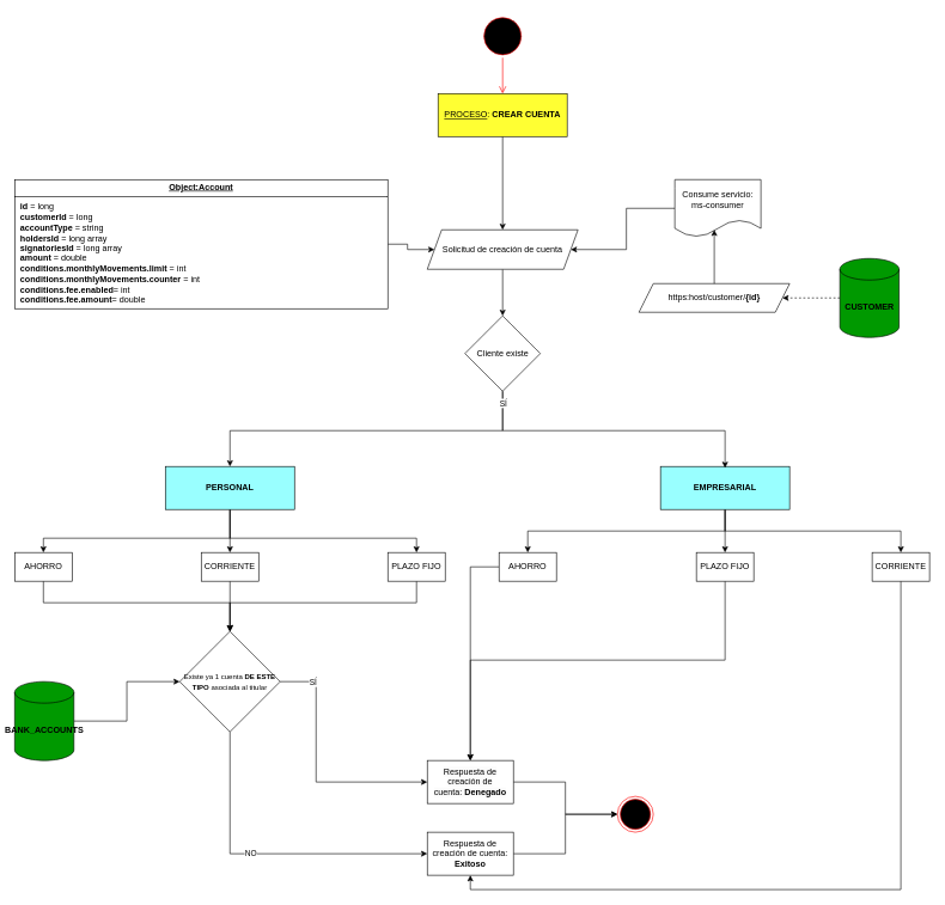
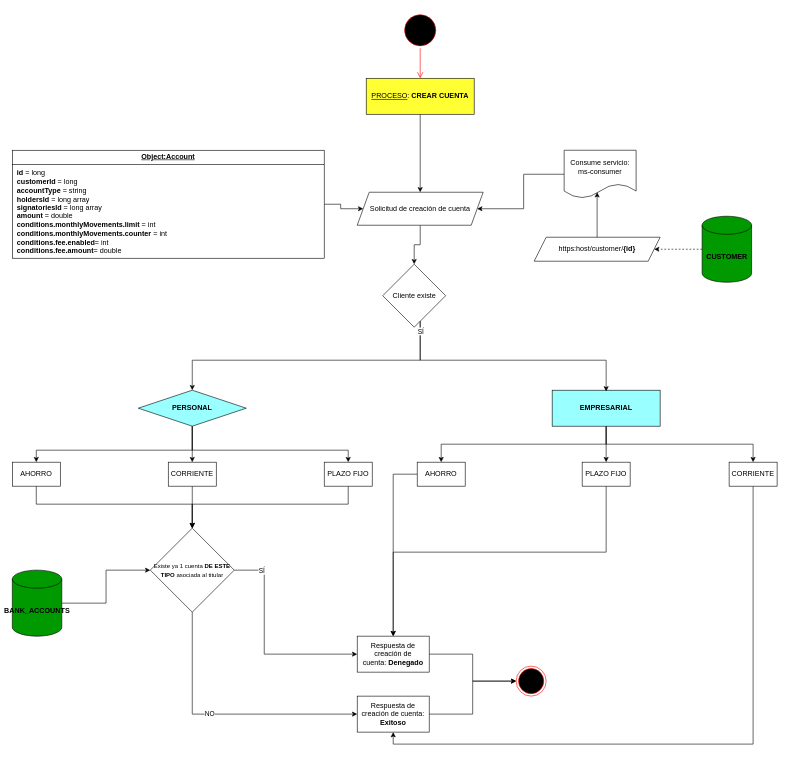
- <mxCell id="31" value="Cliente existe" style="rhombus;whiteSpace=wrap;html=1;" vertex="1" parent="1"><mxGeometry x="647.5" y="440" width="105" height="105" as="geometry" /></mxCell>
+ <mxCell id="31" value="Cliente existe" style="rhombus;whiteSpace=wrap;html=1;" vertex="1" parent="1"><mxGeometry x="637.5" y="440" width="105" height="105" as="geometry" /></mxCell>
- <mxCell id="5" value="&lt;b style=&quot;&quot;&gt;PERSONAL&lt;/b&gt;" style="whiteSpace=wrap;html=1;fillColor=#99FFFF;" vertex="1" parent="1"><mxGeometry x="230" y="650" width="180" height="60" as="geometry" /></mxCell>
+ <mxCell id="5" value="&lt;b style=&quot;&quot;&gt;PERSONAL&lt;/b&gt;" style="rhombus;whiteSpace=wrap;html=1;fillColor=#99FFFF;" vertex="1" parent="1"><mxGeometry x="230" y="650" width="180" height="60" as="geometry" /></mxCell>
